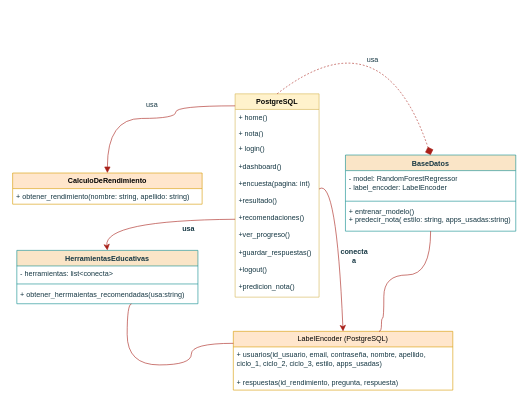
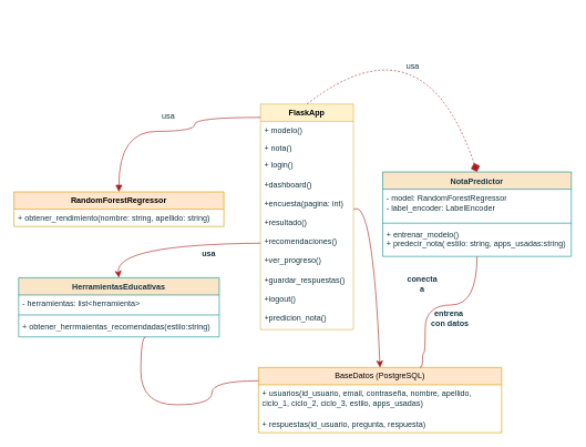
- <mxCell id="2" value="&lt;b&gt;PostgreSQL&lt;/b&gt;" style="swimlane;fontStyle=0;childLayout=stackLayout;horizontal=1;startSize=26;fillColor=#fff2cc;horizontalStack=0;resizeParent=1;resizeParentMax=0;resizeLast=0;collapsible=1;marginBottom=0;whiteSpace=wrap;html=1;labelBackgroundColor=none;strokeColor=#d6b656;" vertex="1" parent="1"><mxGeometry x="391" y="156" width="140" height="339" as="geometry" /></mxCell>
+ <mxCell id="2" value="&lt;b&gt;FlaskApp&lt;/b&gt;" style="swimlane;fontStyle=0;childLayout=stackLayout;horizontal=1;startSize=26;fillColor=#fff2cc;horizontalStack=0;resizeParent=1;resizeParentMax=0;resizeLast=0;collapsible=1;marginBottom=0;whiteSpace=wrap;html=1;labelBackgroundColor=none;strokeColor=#d6b656;" vertex="1" parent="1"><mxGeometry x="391" y="156" width="140" height="339" as="geometry" /></mxCell>
- <mxCell id="3" value="+ home()" style="text;strokeColor=none;fillColor=none;align=left;verticalAlign=top;spacingLeft=4;spacingRight=4;overflow=hidden;rotatable=0;points=[[0,0.5],[1,0.5]];portConstraint=eastwest;whiteSpace=wrap;html=1;labelBackgroundColor=none;fontColor=#143642;" vertex="1" parent="2"><mxGeometry y="26" width="140" height="26" as="geometry" /></mxCell>
+ <mxCell id="3" value="+ modelo()" style="text;strokeColor=none;fillColor=none;align=left;verticalAlign=top;spacingLeft=4;spacingRight=4;overflow=hidden;rotatable=0;points=[[0,0.5],[1,0.5]];portConstraint=eastwest;whiteSpace=wrap;html=1;labelBackgroundColor=none;fontColor=#143642;" vertex="1" parent="2"><mxGeometry y="26" width="140" height="26" as="geometry" /></mxCell>
- <mxCell id="12" value="BaseDatos" style="swimlane;fontStyle=1;align=center;verticalAlign=top;childLayout=stackLayout;horizontal=1;startSize=26;horizontalStack=0;resizeParent=1;resizeParentMax=0;resizeLast=0;collapsible=1;marginBottom=0;whiteSpace=wrap;html=1;labelBackgroundColor=none;fillColor=#FAE5C7;strokeColor=#0F8B8D;fontColor=#143642;" vertex="1" parent="1"><mxGeometry x="575" y="258" width="284" height="127" as="geometry" /></mxCell>
+ <mxCell id="12" value="NotaPredictor" style="swimlane;fontStyle=1;align=center;verticalAlign=top;childLayout=stackLayout;horizontal=1;startSize=26;horizontalStack=0;resizeParent=1;resizeParentMax=0;resizeLast=0;collapsible=1;marginBottom=0;whiteSpace=wrap;html=1;labelBackgroundColor=none;fillColor=#FAE5C7;strokeColor=#0F8B8D;fontColor=#143642;" vertex="1" parent="1"><mxGeometry x="575" y="258" width="284" height="127" as="geometry" /></mxCell>
- <mxCell id="10" value="&lt;b&gt;CalculoDeRendimiento&lt;/b&gt;" style="swimlane;fontStyle=0;childLayout=stackLayout;horizontal=1;startSize=26;fillColor=#ffe6cc;horizontalStack=0;resizeParent=1;resizeParentMax=0;resizeLast=0;collapsible=1;marginBottom=0;whiteSpace=wrap;html=1;labelBackgroundColor=none;strokeColor=#d79b00;" vertex="1" parent="1"><mxGeometry x="20" y="288" width="316" height="52" as="geometry" /></mxCell>
+ <mxCell id="10" value="&lt;b&gt;RandomForestRegressor&lt;/b&gt;" style="swimlane;fontStyle=0;childLayout=stackLayout;horizontal=1;startSize=26;fillColor=#ffe6cc;horizontalStack=0;resizeParent=1;resizeParentMax=0;resizeLast=0;collapsible=1;marginBottom=0;whiteSpace=wrap;html=1;labelBackgroundColor=none;strokeColor=#d79b00;" vertex="1" parent="1"><mxGeometry x="20" y="288" width="316" height="52" as="geometry" /></mxCell>
- <mxCell id="24" value="conecta&amp;nbsp;&lt;div&gt;a&amp;nbsp;&lt;/div&gt;" style="text;align=center;fontStyle=1;verticalAlign=middle;spacingLeft=3;spacingRight=3;strokeColor=none;rotatable=0;points=[[0,0.5],[1,0.5]];portConstraint=eastwest;html=1;fontColor=#143642;" vertex="1" parent="1"><mxGeometry x="551" y="413" width="80" height="26" as="geometry" /></mxCell>
+ <mxCell id="24" value="conecta&amp;nbsp;&lt;div&gt;a&amp;nbsp;&lt;/div&gt;" style="text;align=center;fontStyle=1;verticalAlign=middle;spacingLeft=3;spacingRight=3;strokeColor=none;rotatable=0;points=[[0,0.5],[1,0.5]];portConstraint=eastwest;html=1;fontColor=#143642;" vertex="1" parent="1"><mxGeometry x="596" y="413" width="80" height="26" as="geometry" /></mxCell>
- <mxCell id="7" value="- herramientas: list&amp;lt;conecta&amp;gt;" style="text;strokeColor=none;fillColor=none;align=left;verticalAlign=top;spacingLeft=4;spacingRight=4;overflow=hidden;rotatable=0;points=[[0,0.5],[1,0.5]];portConstraint=eastwest;whiteSpace=wrap;html=1;labelBackgroundColor=none;fontColor=#143642;" vertex="1" parent="6"><mxGeometry y="26" width="302" height="26" as="geometry" /></mxCell>
+ <mxCell id="7" value="- herramientas: list&amp;lt;herramienta&amp;gt;" style="text;strokeColor=none;fillColor=none;align=left;verticalAlign=top;spacingLeft=4;spacingRight=4;overflow=hidden;rotatable=0;points=[[0,0.5],[1,0.5]];portConstraint=eastwest;whiteSpace=wrap;html=1;labelBackgroundColor=none;fontColor=#143642;" vertex="1" parent="6"><mxGeometry y="26" width="302" height="26" as="geometry" /></mxCell>
+ <mxCell id="25" value="entrena&amp;nbsp;&lt;div&gt;con datos&lt;/div&gt;" style="text;align=center;fontStyle=1;verticalAlign=middle;spacingLeft=3;spacingRight=3;strokeColor=none;rotatable=0;points=[[0,0.5],[1,0.5]];portConstraint=eastwest;html=1;fontColor=#143642;" vertex="1" parent="1"><mxGeometry x="636" y="465" width="80" height="26" as="geometry" /></mxCell>
- <mxCell id="9" value="+ obtener_herrmaientas_recomendadas(usa:string)" style="text;strokeColor=none;fillColor=none;align=left;verticalAlign=top;spacingLeft=4;spacingRight=4;overflow=hidden;rotatable=0;points=[[0,0.5],[1,0.5]];portConstraint=eastwest;whiteSpace=wrap;html=1;labelBackgroundColor=none;fontColor=#143642;" vertex="1" parent="6"><mxGeometry y="60" width="302" height="29" as="geometry" /></mxCell>
+ <mxCell id="9" value="+ obtener_herrmaientas_recomendadas(estilo:string)" style="text;strokeColor=none;fillColor=none;align=left;verticalAlign=top;spacingLeft=4;spacingRight=4;overflow=hidden;rotatable=0;points=[[0,0.5],[1,0.5]];portConstraint=eastwest;whiteSpace=wrap;html=1;labelBackgroundColor=none;fontColor=#143642;" vertex="1" parent="6"><mxGeometry y="60" width="302" height="29" as="geometry" /></mxCell>
- <mxCell id="16" value="LabelEncoder (PostgreSQL)" style="swimlane;fontStyle=0;childLayout=stackLayout;horizontal=1;startSize=26;fillColor=#ffe6cc;horizontalStack=0;resizeParent=1;resizeParentMax=0;resizeLast=0;collapsible=1;marginBottom=0;whiteSpace=wrap;html=1;labelBackgroundColor=none;strokeColor=#d79b00;" vertex="1" parent="1"><mxGeometry x="388" y="552" width="366" height="98" as="geometry" /></mxCell>
+ <mxCell id="16" value="BaseDatos (PostgreSQL)" style="swimlane;fontStyle=0;childLayout=stackLayout;horizontal=1;startSize=26;fillColor=#ffe6cc;horizontalStack=0;resizeParent=1;resizeParentMax=0;resizeLast=0;collapsible=1;marginBottom=0;whiteSpace=wrap;html=1;labelBackgroundColor=none;strokeColor=#d79b00;" vertex="1" parent="1"><mxGeometry x="388" y="552" width="366" height="98" as="geometry" /></mxCell>
- <mxCell id="18" value="+ respuestas(id_rendimiento, pregunta, respuesta)" style="text;strokeColor=none;fillColor=none;align=left;verticalAlign=top;spacingLeft=4;spacingRight=4;overflow=hidden;rotatable=0;points=[[0,0.5],[1,0.5]];portConstraint=eastwest;whiteSpace=wrap;html=1;labelBackgroundColor=none;fontColor=#143642;" vertex="1" parent="16"><mxGeometry y="72" width="366" height="26" as="geometry" /></mxCell>
+ <mxCell id="18" value="+ respuestas(id_usuario, pregunta, respuesta)" style="text;strokeColor=none;fillColor=none;align=left;verticalAlign=top;spacingLeft=4;spacingRight=4;overflow=hidden;rotatable=0;points=[[0,0.5],[1,0.5]];portConstraint=eastwest;whiteSpace=wrap;html=1;labelBackgroundColor=none;fontColor=#143642;" vertex="1" parent="16"><mxGeometry y="72" width="366" height="26" as="geometry" /></mxCell>
